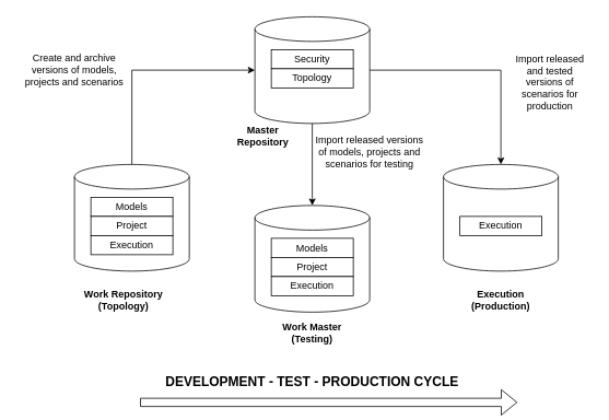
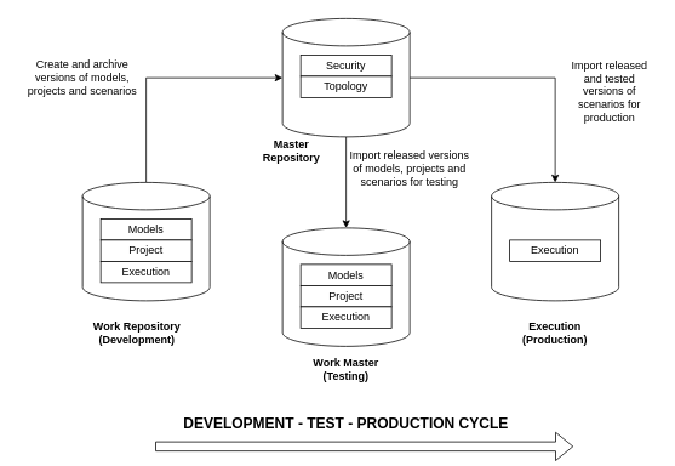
- <mxCell id="23" value="&lt;div&gt;Work Repository&lt;/div&gt;&lt;div&gt;(Topology)&lt;/div&gt;" style="text;html=1;strokeColor=none;fillColor=none;align=center;verticalAlign=middle;whiteSpace=wrap;rounded=0;fontStyle=1" parent="1" vertex="1"><mxGeometry x="100" y="350" width="100" height="30" as="geometry" /></mxCell>
+ <mxCell id="23" value="&lt;div&gt;Work Repository&lt;/div&gt;&lt;div&gt;(Development)&lt;/div&gt;" style="text;html=1;strokeColor=none;fillColor=none;align=center;verticalAlign=middle;whiteSpace=wrap;rounded=0;fontStyle=1" parent="1" vertex="1"><mxGeometry x="100" y="350" width="100" height="30" as="geometry" /></mxCell>
